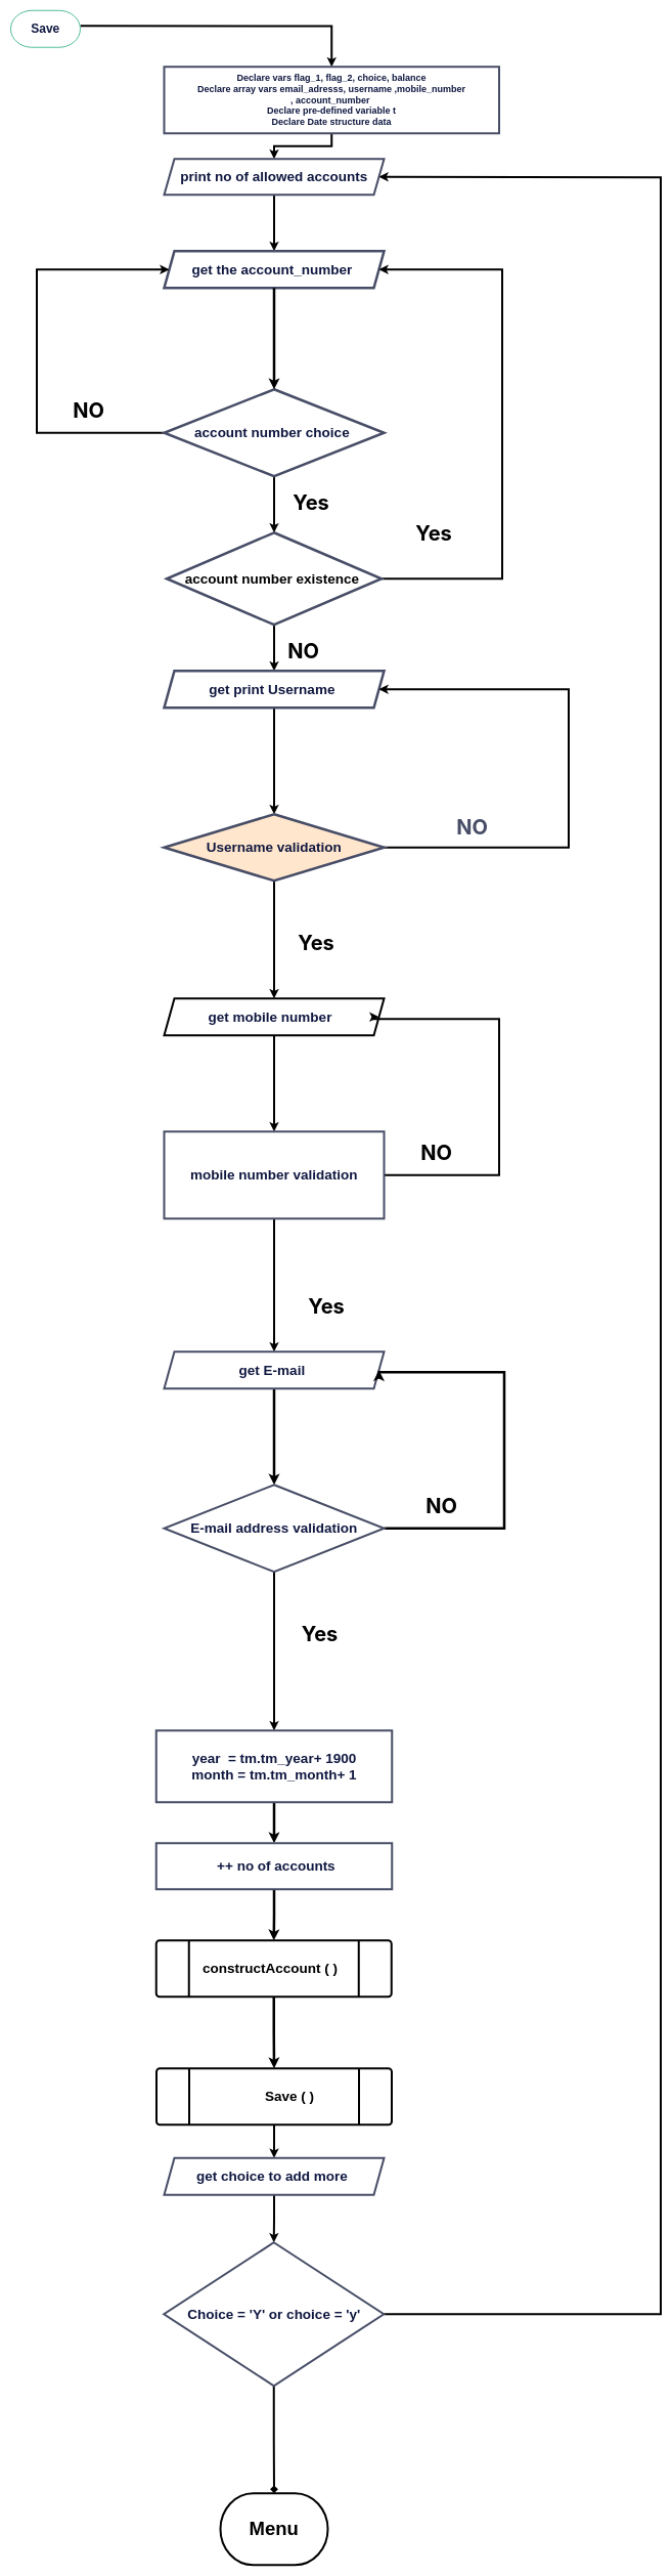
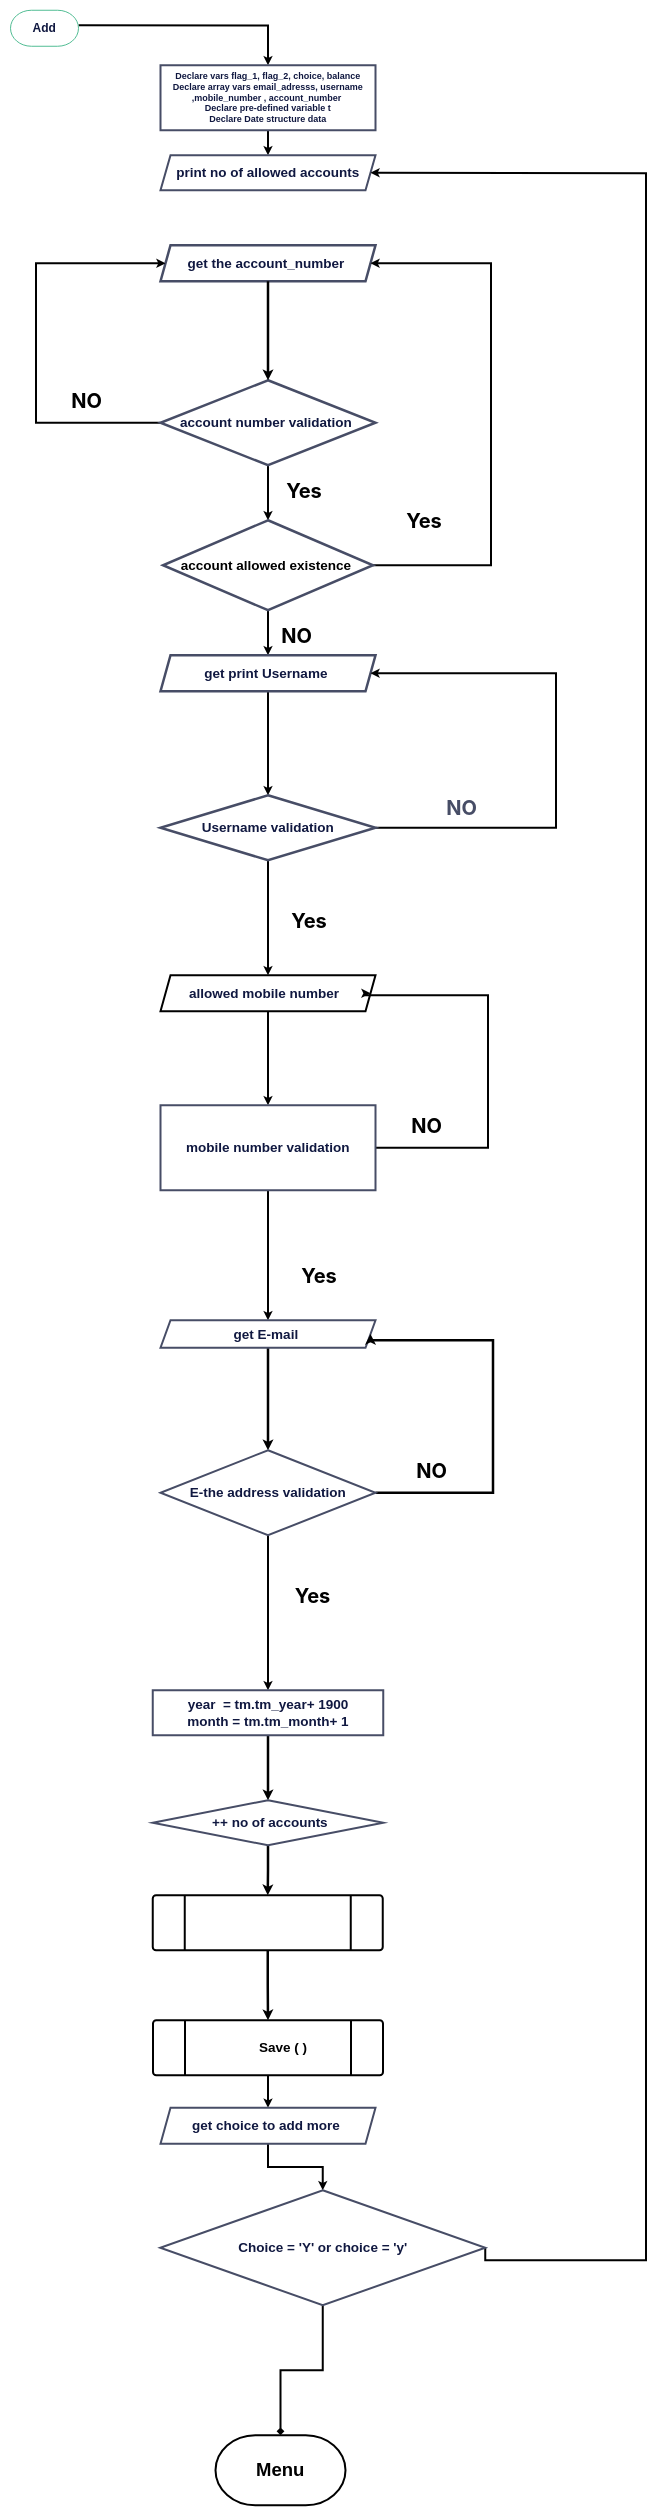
- <mxCell id="3" value="&lt;b&gt;Save&lt;/b&gt;" style="fontSize=24;zwfType=basicShape;strokeWidth=2;html=1;shape=mxgraph.flowchart.terminator;whiteSpace=wrap;strokeColor=#52BD94;fontColor=#101840;fillColor=#FFFFFF;" vertex="1" parent="1"><mxGeometry x="20" y="20" width="136" height="72" as="geometry" /></mxCell>
+ <mxCell id="3" value="&lt;b&gt;Add&lt;/b&gt;" style="fontSize=24;zwfType=basicShape;strokeWidth=2;html=1;shape=mxgraph.flowchart.terminator;whiteSpace=wrap;strokeColor=#52BD94;fontColor=#101840;fillColor=#FFFFFF;" vertex="1" parent="1"><mxGeometry x="20" y="20" width="136" height="72" as="geometry" /></mxCell>
- <mxCell id="5" value="&lt;b style=&quot;font-size: 18px;&quot;&gt;Declare vars flag_1, flag_2, choice, balance&lt;br&gt;Declare array vars&amp;nbsp;email_adresss,&amp;nbsp;username ,mobile_number ,&amp;nbsp;account_number&amp;nbsp;&lt;br&gt;Declare pre-defined variable t&lt;br&gt;Declare Date structure&amp;nbsp;data&lt;/b&gt;" style="fontSize=14;spacingLeft=10;spacingRight=10;zwfType=basicShape;rounded=0;strokeWidth=4;strokeColor=#474D66;whiteSpace=wrap;html=1;align=center;fontColor=#101840;" vertex="1" parent="1"><mxGeometry x="320" y="130" width="655" height="130" as="geometry" /></mxCell>
+ <mxCell id="5" value="&lt;b style=&quot;font-size: 18px;&quot;&gt;Declare vars flag_1, flag_2, choice, balance&lt;br&gt;Declare array vars&amp;nbsp;email_adresss,&amp;nbsp;username ,mobile_number ,&amp;nbsp;account_number&amp;nbsp;&lt;br&gt;Declare pre-defined variable t&lt;br&gt;Declare Date structure&amp;nbsp;data&lt;/b&gt;" style="fontSize=14;spacingLeft=10;spacingRight=10;zwfType=basicShape;rounded=0;strokeWidth=4;strokeColor=#474D66;whiteSpace=wrap;html=1;align=center;fontColor=#101840;" vertex="1" parent="1"><mxGeometry x="320" y="130" width="430" height="130" as="geometry" /></mxCell>
- <mxCell id="6" style="edgeStyle=orthogonalEdgeStyle;rounded=0;orthogonalLoop=1;jettySize=auto;html=1;exitX=0.5;exitY=1;exitDx=0;exitDy=0;entryX=0.5;entryY=0;entryDx=0;entryDy=0;strokeWidth=4;" edge="1" parent="1" source="7" target="8"><mxGeometry relative="1" as="geometry"><mxPoint x="535" y="438" as="targetPoint" /></mxGeometry></mxCell>
- <mxCell id="11" value="&lt;span&gt;&lt;font style=&quot;font-size: 27px;&quot;&gt;account number choice&amp;nbsp;&lt;/font&gt;&lt;/span&gt;" style="fontSize=20;spacingLeft=10;spacingRight=10;zwfType=basicShape;strokeWidth=5;rhombus;whiteSpace=wrap;html=1;strokeColor=#474D66;fontColor=#101840;fontStyle=1" vertex="1" parent="1"><mxGeometry x="320" y="760" width="430" height="170" as="geometry" /></mxCell>
+ <mxCell id="11" value="&lt;span&gt;&lt;font style=&quot;font-size: 27px;&quot;&gt;account number validation&amp;nbsp;&lt;/font&gt;&lt;/span&gt;" style="fontSize=20;spacingLeft=10;spacingRight=10;zwfType=basicShape;strokeWidth=5;rhombus;whiteSpace=wrap;html=1;strokeColor=#474D66;fontColor=#101840;fontStyle=1" vertex="1" parent="1"><mxGeometry x="320" y="760" width="430" height="170" as="geometry" /></mxCell>
- <mxCell id="17" value="&lt;div style=&quot;text-align: justify;&quot;&gt;&lt;span style=&quot;background-color: initial;&quot;&gt;&lt;font style=&quot;&quot;&gt;&lt;b style=&quot;font-size: 27px;&quot;&gt;&amp;nbsp;account number &lt;/b&gt;&lt;span style=&quot;font-size: 27px;&quot;&gt;&lt;b&gt;existence&lt;/b&gt;&lt;/span&gt;&lt;b style=&quot;font-size: 27px;&quot;&gt;&amp;nbsp;&amp;nbsp;&lt;/b&gt;&lt;/font&gt;&lt;/span&gt;&lt;/div&gt;" style="fontSize=20;spacingLeft=10;spacingRight=10;zwfType=basicShape;strokeWidth=5;rhombus;whiteSpace=wrap;html=1;strokeColor=#474D66;" vertex="1" parent="1"><mxGeometry x="325" y="1040" width="420" height="180" as="geometry" /></mxCell>
+ <mxCell id="17" value="&lt;div style=&quot;text-align: justify;&quot;&gt;&lt;span style=&quot;background-color: initial;&quot;&gt;&lt;font style=&quot;&quot;&gt;&lt;b style=&quot;font-size: 27px;&quot;&gt;&amp;nbsp;account allowed &lt;/b&gt;&lt;span style=&quot;font-size: 27px;&quot;&gt;&lt;b&gt;existence&lt;/b&gt;&lt;/span&gt;&lt;b style=&quot;font-size: 27px;&quot;&gt;&amp;nbsp;&amp;nbsp;&lt;/b&gt;&lt;/font&gt;&lt;/span&gt;&lt;/div&gt;" style="fontSize=20;spacingLeft=10;spacingRight=10;zwfType=basicShape;strokeWidth=5;rhombus;whiteSpace=wrap;html=1;strokeColor=#474D66;" vertex="1" parent="1"><mxGeometry x="325" y="1040" width="420" height="180" as="geometry" /></mxCell>
- <mxCell id="25" value="&lt;font style=&quot;font-size: 27px;&quot;&gt;&amp;nbsp;&lt;/font&gt;&lt;b style=&quot;border-color: var(--border-color);&quot;&gt;&lt;font style=&quot;border-color: var(--border-color); font-size: 27px;&quot;&gt;Username&amp;nbsp;&lt;/font&gt;&lt;/b&gt;&lt;span&gt;&lt;font style=&quot;font-size: 27px;&quot;&gt;validation&amp;nbsp;&lt;/font&gt;&lt;/span&gt;" style="fontSize=20;spacingLeft=10;spacingRight=10;zwfType=basicShape;strokeWidth=5;rhombus;whiteSpace=wrap;html=1;strokeColor=#474D66;fontColor=#101840;fontStyle=1;fillColor=#ffe6cc;" vertex="1" parent="1"><mxGeometry x="320" y="1590" width="430" height="130" as="geometry" /></mxCell>
+ <mxCell id="25" value="&lt;font style=&quot;font-size: 27px;&quot;&gt;&amp;nbsp;&lt;/font&gt;&lt;b style=&quot;border-color: var(--border-color);&quot;&gt;&lt;font style=&quot;border-color: var(--border-color); font-size: 27px;&quot;&gt;Username&amp;nbsp;&lt;/font&gt;&lt;/b&gt;&lt;span&gt;&lt;font style=&quot;font-size: 27px;&quot;&gt;validation&amp;nbsp;&lt;/font&gt;&lt;/span&gt;" style="fontSize=20;spacingLeft=10;spacingRight=10;zwfType=basicShape;strokeWidth=5;rhombus;whiteSpace=wrap;html=1;strokeColor=#474D66;fontColor=#101840;fontStyle=1" vertex="1" parent="1"><mxGeometry x="320" y="1590" width="430" height="130" as="geometry" /></mxCell>
- <mxCell id="29" value="&lt;b&gt;&lt;font style=&quot;font-size: 27px;&quot;&gt;get mobile number&amp;nbsp;&amp;nbsp;&lt;/font&gt;&lt;/b&gt;" style="fontSize=20;spacingLeft=10;spacingRight=10;zwfType=basicShape;strokeWidth=4;shape=parallelogram;perimeter=parallelogramPerimeter;whiteSpace=wrap;html=1;fixedSize=1;strokeColor=#000000;fontColor=#101840;" vertex="1" parent="1"><mxGeometry x="320" y="1950" width="430" height="72" as="geometry" /></mxCell>
+ <mxCell id="29" value="&lt;b&gt;&lt;font style=&quot;font-size: 27px;&quot;&gt;allowed mobile number&amp;nbsp;&amp;nbsp;&lt;/font&gt;&lt;/b&gt;" style="fontSize=20;spacingLeft=10;spacingRight=10;zwfType=basicShape;strokeWidth=4;shape=parallelogram;perimeter=parallelogramPerimeter;whiteSpace=wrap;html=1;fixedSize=1;strokeColor=#000000;fontColor=#101840;" vertex="1" parent="1"><mxGeometry x="320" y="1950" width="430" height="72" as="geometry" /></mxCell>
- <mxCell id="36" value="&lt;b&gt;&lt;font style=&quot;font-size: 27px;&quot;&gt;get E-mail&amp;nbsp;&lt;/font&gt;&lt;/b&gt;" style="fontSize=20;spacingLeft=10;spacingRight=10;zwfType=basicShape;strokeWidth=4;shape=parallelogram;perimeter=parallelogramPerimeter;whiteSpace=wrap;html=1;fixedSize=1;strokeColor=#474D66;fontColor=#101840;" vertex="1" parent="1"><mxGeometry x="320" y="2640" width="430" height="72" as="geometry" /></mxCell>
+ <mxCell id="36" value="&lt;b&gt;&lt;font style=&quot;font-size: 27px;&quot;&gt;get E-mail&amp;nbsp;&lt;/font&gt;&lt;/b&gt;" style="fontSize=20;spacingLeft=10;spacingRight=10;zwfType=basicShape;strokeWidth=4;shape=parallelogram;perimeter=parallelogramPerimeter;whiteSpace=wrap;html=1;fixedSize=1;strokeColor=#474D66;fontColor=#101840;" vertex="1" parent="1"><mxGeometry x="320" y="2640" width="430" height="55" as="geometry" /></mxCell>
- <mxCell id="39" value="&lt;font style=&quot;font-size: 27px;&quot;&gt;&amp;nbsp;E-mail address&lt;/font&gt;&lt;b style=&quot;border-color: var(--border-color);&quot;&gt;&lt;font style=&quot;border-color: var(--border-color); font-size: 27px;&quot;&gt;&amp;nbsp;&lt;/font&gt;&lt;/b&gt;&lt;span&gt;&lt;font style=&quot;font-size: 27px;&quot;&gt;validation&amp;nbsp;&lt;/font&gt;&lt;/span&gt;" style="fontSize=20;spacingLeft=10;spacingRight=10;zwfType=basicShape;strokeWidth=4;rhombus;whiteSpace=wrap;html=1;strokeColor=#474D66;fontColor=#101840;fontStyle=1" vertex="1" parent="1"><mxGeometry x="320" y="2900" width="430" height="170" as="geometry" /></mxCell>
+ <mxCell id="39" value="&lt;font style=&quot;font-size: 27px;&quot;&gt;&amp;nbsp;E-the address&lt;/font&gt;&lt;b style=&quot;border-color: var(--border-color);&quot;&gt;&lt;font style=&quot;border-color: var(--border-color); font-size: 27px;&quot;&gt;&amp;nbsp;&lt;/font&gt;&lt;/b&gt;&lt;span&gt;&lt;font style=&quot;font-size: 27px;&quot;&gt;validation&amp;nbsp;&lt;/font&gt;&lt;/span&gt;" style="fontSize=20;spacingLeft=10;spacingRight=10;zwfType=basicShape;strokeWidth=4;rhombus;whiteSpace=wrap;html=1;strokeColor=#474D66;fontColor=#101840;fontStyle=1" vertex="1" parent="1"><mxGeometry x="320" y="2900" width="430" height="170" as="geometry" /></mxCell>
- <mxCell id="42" value="&lt;div style=&quot;font-size: 27px;&quot;&gt;&lt;font style=&quot;font-size: 27px;&quot;&gt;&lt;b&gt;year&amp;nbsp; = tm.tm_year+ 1900&lt;/b&gt;&lt;/font&gt;&lt;/div&gt;&lt;div style=&quot;font-size: 27px;&quot;&gt;&lt;font style=&quot;font-size: 27px;&quot;&gt;&lt;b&gt;month = tm.tm_month+ 1&lt;/b&gt;&lt;/font&gt;&lt;/div&gt;" style="fontSize=14;spacingLeft=10;spacingRight=10;zwfType=basicShape;rounded=0;strokeWidth=4;strokeColor=#474D66;whiteSpace=wrap;html=1;align=center;fontColor=#101840;" vertex="1" parent="1"><mxGeometry x="304.5" y="3380" width="461" height="140" as="geometry" /></mxCell>
+ <mxCell id="42" value="&lt;div style=&quot;font-size: 27px;&quot;&gt;&lt;font style=&quot;font-size: 27px;&quot;&gt;&lt;b&gt;year&amp;nbsp; = tm.tm_year+ 1900&lt;/b&gt;&lt;/font&gt;&lt;/div&gt;&lt;div style=&quot;font-size: 27px;&quot;&gt;&lt;font style=&quot;font-size: 27px;&quot;&gt;&lt;b&gt;month = tm.tm_month+ 1&lt;/b&gt;&lt;/font&gt;&lt;/div&gt;" style="fontSize=14;spacingLeft=10;spacingRight=10;zwfType=basicShape;rounded=0;strokeWidth=4;strokeColor=#474D66;whiteSpace=wrap;html=1;align=center;fontColor=#101840;" vertex="1" parent="1"><mxGeometry x="304.5" y="3380" width="461" height="90" as="geometry" /></mxCell>
- <mxCell id="44" value="&lt;div style=&quot;font-size: 27px;&quot;&gt;&lt;b&gt;&amp;nbsp; ++ no of accounts&amp;nbsp;&lt;/b&gt;&lt;br&gt;&lt;/div&gt;" style="fontSize=14;spacingLeft=10;spacingRight=10;zwfType=basicShape;rounded=0;strokeWidth=4;strokeColor=#474D66;whiteSpace=wrap;html=1;align=center;fontColor=#101840;" vertex="1" parent="1"><mxGeometry x="304.5" y="3600" width="461" height="90" as="geometry" /></mxCell>
+ <mxCell id="44" value="&lt;div style=&quot;font-size: 27px;&quot;&gt;&lt;b&gt;&amp;nbsp; ++ no of accounts&amp;nbsp;&lt;/b&gt;&lt;br&gt;&lt;/div&gt;" style="rhombus;fontSize=14;spacingLeft=10;spacingRight=10;zwfType=basicShape;strokeWidth=4;strokeColor=#474D66;whiteSpace=wrap;html=1;align=center;fontColor=#101840;" vertex="1" parent="1"><mxGeometry x="304.5" y="3600" width="461" height="90" as="geometry" /></mxCell>
- <mxCell id="47" value="&lt;font style=&quot;font-size: 27px;&quot;&gt;&lt;b&gt;constructAccount ( )&lt;/b&gt;&lt;/font&gt;" style="text;html=1;align=center;verticalAlign=middle;resizable=0;points=[];autosize=1;strokeColor=none;fillColor=none;" vertex="1" parent="1"><mxGeometry x="382" y="3820" width="290" height="50" as="geometry" /></mxCell>
- <mxCell id="55" value="&lt;span style=&quot;font-size: 27px;&quot;&gt;Choice = 'Y' or choice = 'y'&lt;/span&gt;" style="fontSize=20;spacingLeft=10;spacingRight=10;zwfType=basicShape;strokeWidth=4;rhombus;whiteSpace=wrap;html=1;strokeColor=#474D66;fontColor=#101840;fontStyle=1" vertex="1" parent="1"><mxGeometry x="319.5" y="4380" width="430" height="280" as="geometry" /></mxCell>
+ <mxCell id="55" value="&lt;span style=&quot;font-size: 27px;&quot;&gt;Choice = 'Y' or choice = 'y'&lt;/span&gt;" style="fontSize=20;spacingLeft=10;spacingRight=10;zwfType=basicShape;strokeWidth=4;rhombus;whiteSpace=wrap;html=1;strokeColor=#474D66;fontColor=#101840;fontStyle=1" vertex="1" parent="1"><mxGeometry x="319.5" y="4380" width="650" height="230" as="geometry" /></mxCell>
- <mxCell id="56" value="&lt;font size=&quot;1&quot; style=&quot;&quot;&gt;&lt;b style=&quot;font-size: 37px;&quot;&gt;Menu&lt;/b&gt;&lt;/font&gt;" style="strokeWidth=4;html=1;shape=mxgraph.flowchart.terminator;whiteSpace=wrap;" vertex="1" parent="1"><mxGeometry x="430" y="4870" width="210" height="140" as="geometry" /></mxCell>
+ <mxCell id="56" value="&lt;font size=&quot;1&quot; style=&quot;&quot;&gt;&lt;b style=&quot;font-size: 37px;&quot;&gt;Menu&lt;/b&gt;&lt;/font&gt;" style="strokeWidth=4;html=1;shape=mxgraph.flowchart.terminator;whiteSpace=wrap;" vertex="1" parent="1"><mxGeometry x="430" y="4870" width="260" height="140" as="geometry" /></mxCell>
